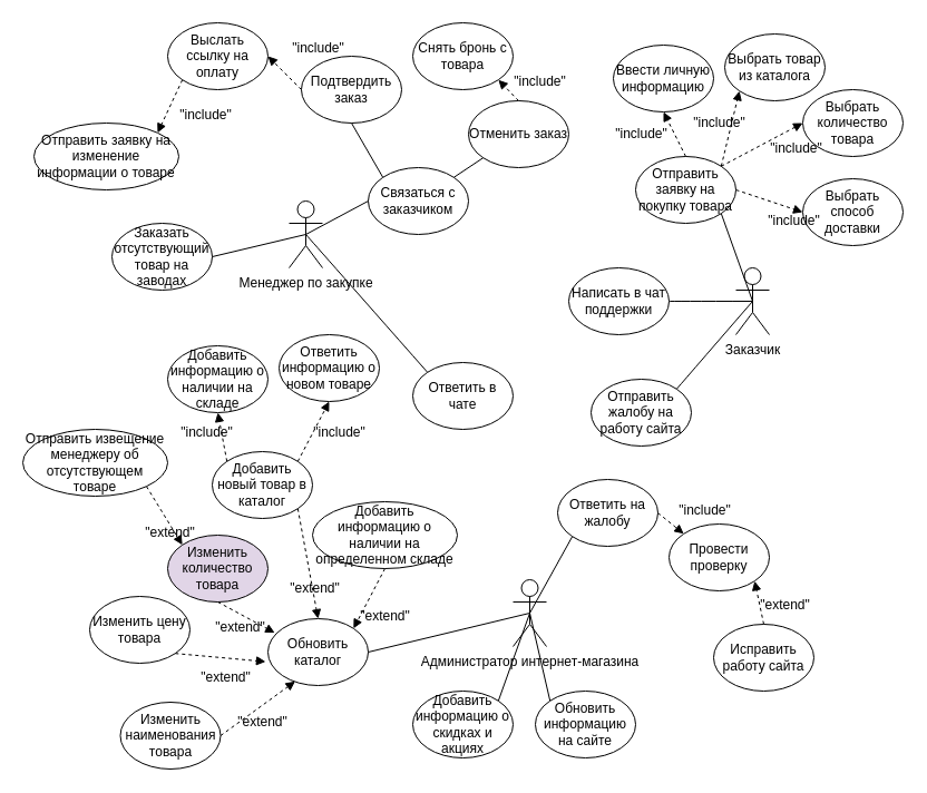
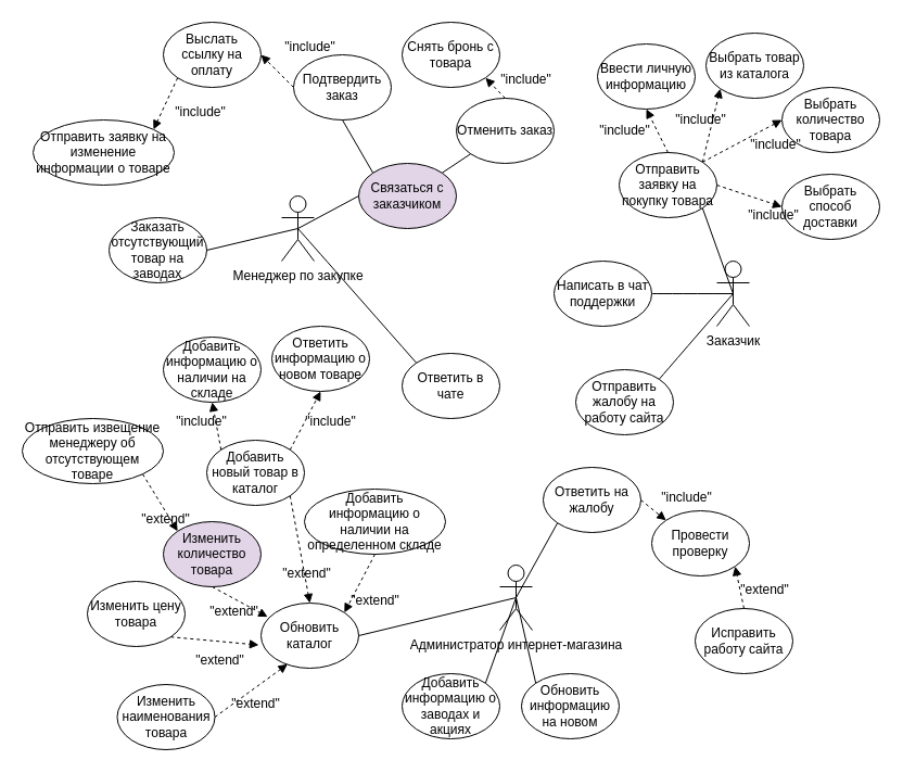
- <mxCell id="43" value="Связаться с заказчиком" style="ellipse;whiteSpace=wrap;html=1;" parent="1" vertex="1"><mxGeometry x="330" y="150" width="90" height="60" as="geometry" /></mxCell>
+ <mxCell id="43" value="Связаться с заказчиком" style="ellipse;whiteSpace=wrap;html=1;fillColor=#e1d5e7;" parent="1" vertex="1"><mxGeometry x="330" y="150" width="90" height="60" as="geometry" /></mxCell>
- <mxCell id="13" value="Добавить информацию о скидках и акциях" style="ellipse;whiteSpace=wrap;html=1;" parent="1" vertex="1"><mxGeometry x="370" y="620" width="90" height="60" as="geometry" /></mxCell>
+ <mxCell id="13" value="Добавить информацию о заводах и акциях" style="ellipse;whiteSpace=wrap;html=1;" parent="1" vertex="1"><mxGeometry x="370" y="620" width="90" height="60" as="geometry" /></mxCell>
- <mxCell id="11" value="Обновить информацию на сайте" style="ellipse;whiteSpace=wrap;html=1;" parent="1" vertex="1"><mxGeometry x="480" y="620" width="90" height="60" as="geometry" /></mxCell>
+ <mxCell id="11" value="Обновить информацию на новом" style="ellipse;whiteSpace=wrap;html=1;" parent="1" vertex="1"><mxGeometry x="480" y="620" width="90" height="60" as="geometry" /></mxCell>
